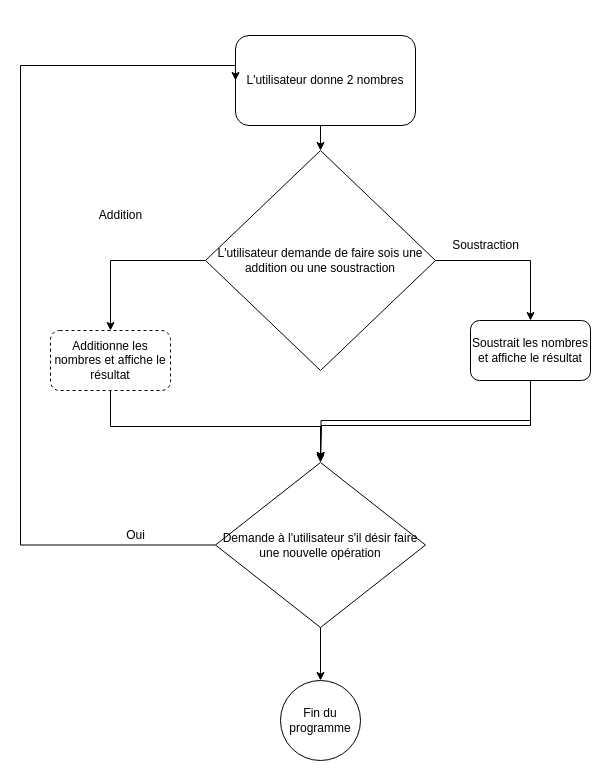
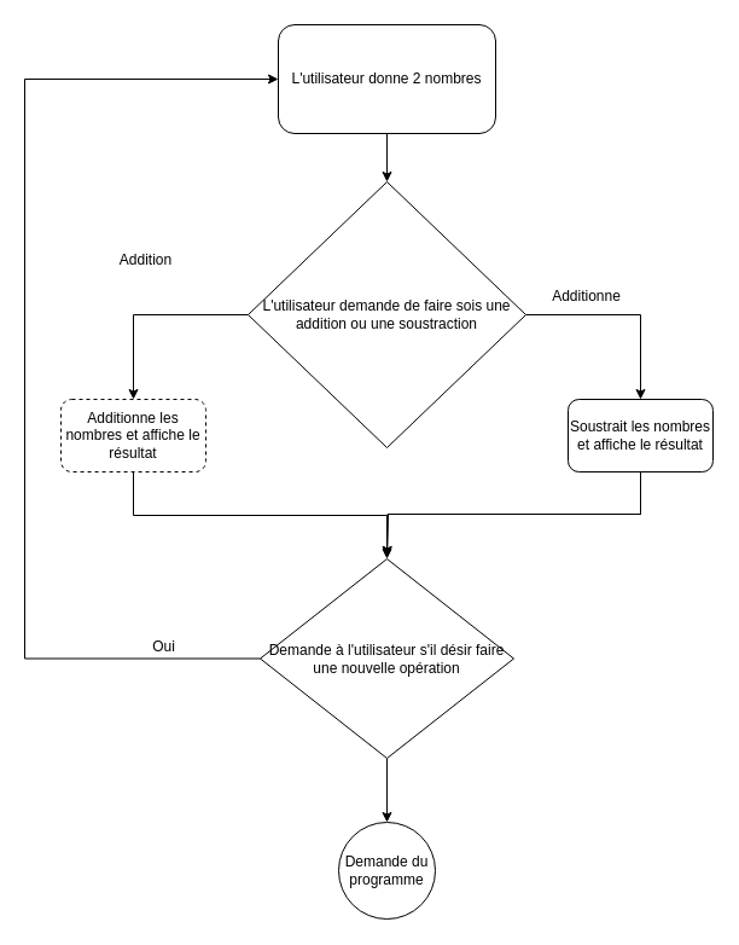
- <mxCell id="3" value="L'utilisateur donne 2 nombres" style="rounded=1;whiteSpace=wrap;html=1;" vertex="1" parent="1"><mxGeometry x="235" y="35" width="180" height="90" as="geometry" /></mxCell>
+ <mxCell id="3" value="L'utilisateur donne 2 nombres" style="rounded=1;whiteSpace=wrap;html=1;" vertex="1" parent="1"><mxGeometry x="230" y="20" width="180" height="90" as="geometry" /></mxCell>
- <mxCell id="12" value="Soustraction" style="text;html=1;align=center;verticalAlign=middle;resizable=0;points=[];autosize=1;strokeColor=none;fillColor=none;" vertex="1" parent="1"><mxGeometry x="440" y="230" width="90" height="30" as="geometry" /></mxCell>
+ <mxCell id="12" value="Additionne" style="text;html=1;align=center;verticalAlign=middle;resizable=0;points=[];autosize=1;strokeColor=none;fillColor=none;" vertex="1" parent="1"><mxGeometry x="440" y="230" width="90" height="30" as="geometry" /></mxCell>
- <mxCell id="10" value="Soustrait les nombres et affiche le résultat" style="rounded=1;whiteSpace=wrap;html=1;" vertex="1" parent="1"><mxGeometry x="470" y="320" width="120" height="60" as="geometry" /></mxCell>
+ <mxCell id="10" value="Soustrait les nombres et affiche le résultat" style="rounded=1;whiteSpace=wrap;html=1;" vertex="1" parent="1"><mxGeometry x="470" y="330" width="120" height="60" as="geometry" /></mxCell>
- <mxCell id="18" value="Fin du programme" style="ellipse;whiteSpace=wrap;html=1;aspect=fixed;" vertex="1" parent="1"><mxGeometry x="280" y="680" width="80" height="80" as="geometry" /></mxCell>
+ <mxCell id="18" value="Demande du programme" style="ellipse;whiteSpace=wrap;html=1;aspect=fixed;" vertex="1" parent="1"><mxGeometry x="280" y="680" width="80" height="80" as="geometry" /></mxCell>
